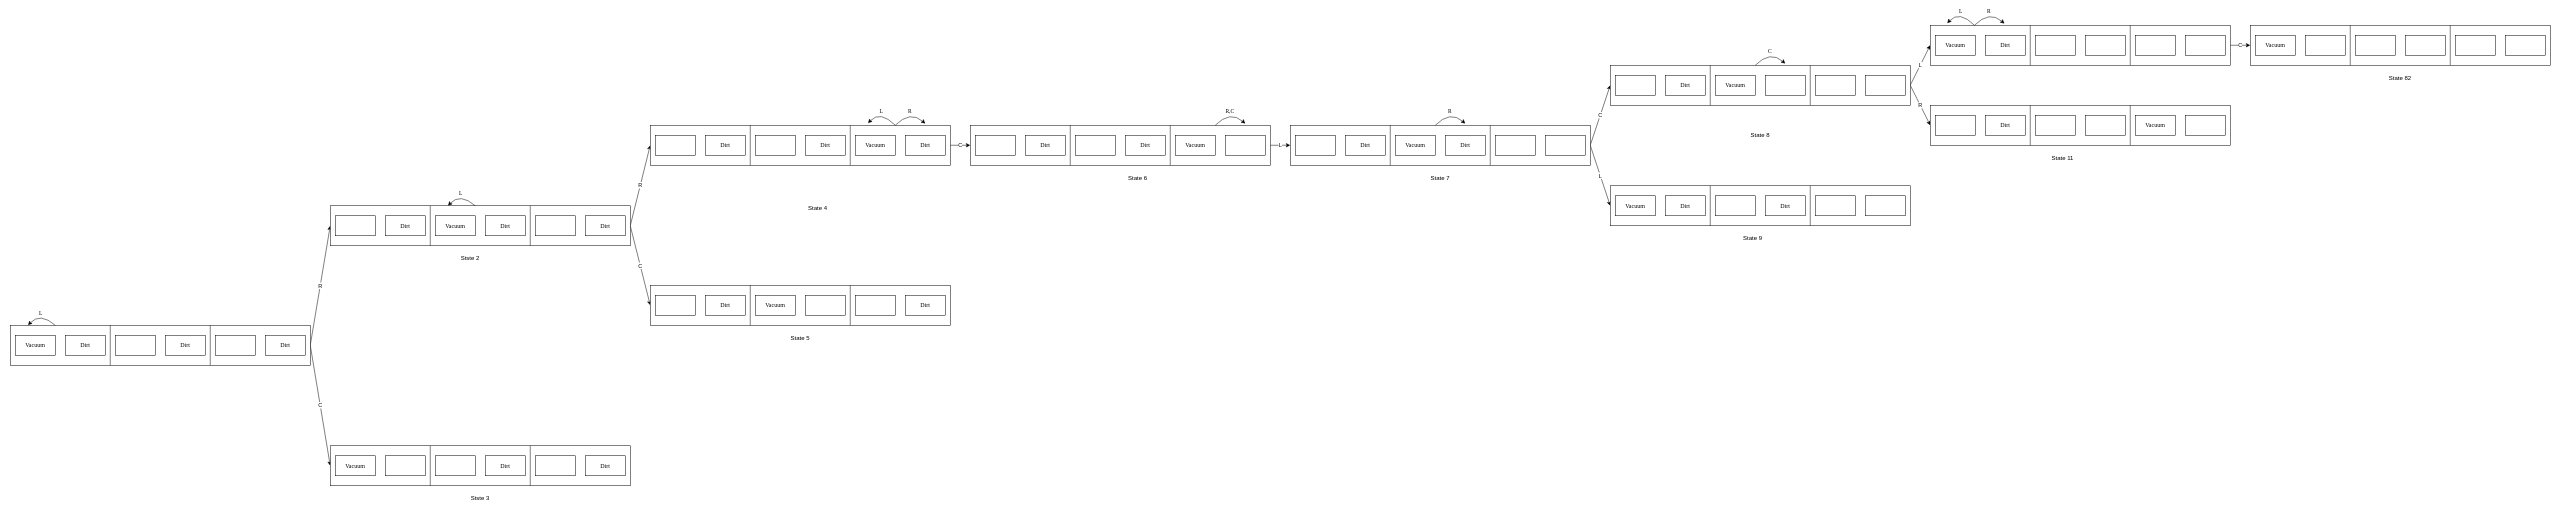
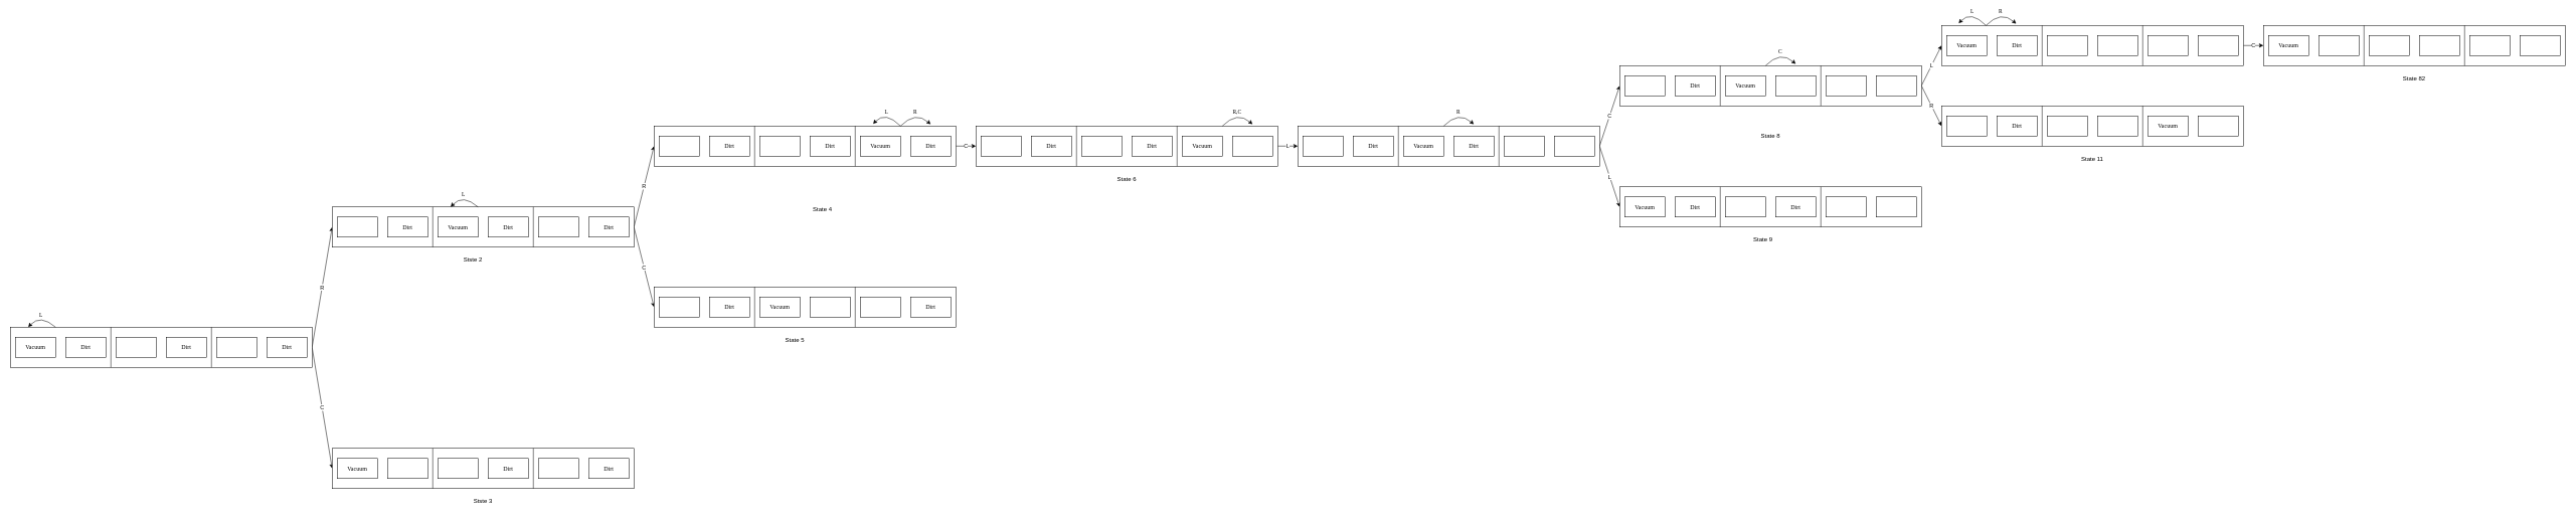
- <mxCell id="127" value="State 11" style="text;html=1;strokeColor=none;fillColor=none;align=center;verticalAlign=middle;whiteSpace=wrap;rounded=0;" vertex="1" parent="1"><mxGeometry x="4095" y="300" width="60" height="30" as="geometry" /></mxCell>
+ <mxCell id="127" value="State 11" style="text;html=1;strokeColor=none;fillColor=none;align=center;verticalAlign=middle;whiteSpace=wrap;rounded=0;" vertex="1" parent="1"><mxGeometry x="4130" y="300" width="60" height="30" as="geometry" /></mxCell>
- <mxCell id="68" value="State 6" style="text;html=1;strokeColor=none;fillColor=none;align=center;verticalAlign=middle;whiteSpace=wrap;rounded=0;" vertex="1" parent="1"><mxGeometry x="2245" y="340" width="60" height="30" as="geometry" /></mxCell>
+ <mxCell id="68" value="State 6" style="text;html=1;strokeColor=none;fillColor=none;align=center;verticalAlign=middle;whiteSpace=wrap;rounded=0;" vertex="1" parent="1"><mxGeometry x="2210" y="340" width="60" height="30" as="geometry" /></mxCell>
- <mxCell id="80" value="State 7" style="text;html=1;strokeColor=none;fillColor=none;align=center;verticalAlign=middle;whiteSpace=wrap;rounded=0;" vertex="1" parent="1"><mxGeometry x="2850" y="340" width="60" height="30" as="geometry" /></mxCell>
- <mxCell id="57" value="State 5" style="text;html=1;strokeColor=none;fillColor=none;align=center;verticalAlign=middle;whiteSpace=wrap;rounded=0;" vertex="1" parent="1"><mxGeometry x="1570" y="660" width="60" height="30" as="geometry" /></mxCell>
+ <mxCell id="57" value="State 5" style="text;html=1;strokeColor=none;fillColor=none;align=center;verticalAlign=middle;whiteSpace=wrap;rounded=0;" vertex="1" parent="1"><mxGeometry x="1550" y="660" width="60" height="30" as="geometry" /></mxCell>
